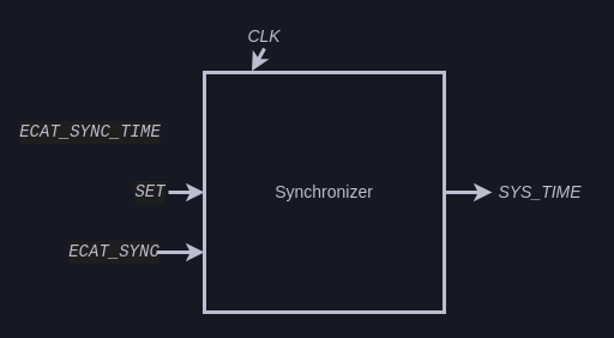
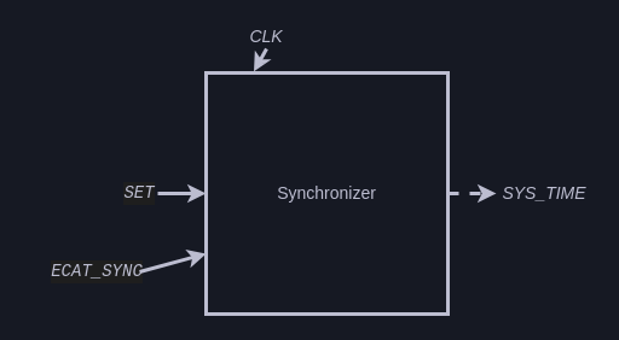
- <mxCell id="4" value="&lt;div style=&quot;background-color: rgb(30, 30, 30); font-family: &amp;quot;hackgennerd console&amp;quot;, &amp;quot;source code pro&amp;quot;, &amp;quot;源ノ角ゴシック code jp n&amp;quot;, consolas, &amp;quot;courier new&amp;quot;, monospace; line-height: 19px; font-size: 14px;&quot;&gt;&lt;i style=&quot;font-size: 14px;&quot;&gt;ECAT_SYNC_TIME&lt;/i&gt;&lt;/div&gt;" style="text;html=1;strokeColor=none;fillColor=none;align=center;verticalAlign=middle;whiteSpace=wrap;rounded=0;labelBackgroundColor=none;fontSize=14;fontColor=#BCBDD0;" parent="1" vertex="1"><mxGeometry x="20" y="90" width="110" height="40" as="geometry" /></mxCell>
- <mxCell id="3" value="&lt;div style=&quot;background-color: rgb(30, 30, 30); font-family: &amp;quot;hackgennerd console&amp;quot;, &amp;quot;source code pro&amp;quot;, &amp;quot;源ノ角ゴシック code jp n&amp;quot;, consolas, &amp;quot;courier new&amp;quot;, monospace; line-height: 19px; font-size: 14px;&quot;&gt;&lt;i style=&quot;font-size: 14px;&quot;&gt;SET&lt;/i&gt;&lt;/div&gt;" style="text;html=1;strokeColor=none;fillColor=none;align=center;verticalAlign=middle;whiteSpace=wrap;rounded=0;labelBackgroundColor=none;fontSize=14;fontColor=#BCBDD0;" parent="1" vertex="1"><mxGeometry x="110" y="140" width="30" height="40" as="geometry" /></mxCell>
+ <mxCell id="3" value="&lt;div style=&quot;background-color: rgb(30, 30, 30); font-family: &amp;quot;hackgennerd console&amp;quot;, &amp;quot;source code pro&amp;quot;, &amp;quot;源ノ角ゴシック code jp n&amp;quot;, consolas, &amp;quot;courier new&amp;quot;, monospace; line-height: 19px; font-size: 14px;&quot;&gt;&lt;i style=&quot;font-size: 14px;&quot;&gt;SET&lt;/i&gt;&lt;/div&gt;" style="text;html=1;strokeColor=none;fillColor=none;align=center;verticalAlign=middle;whiteSpace=wrap;rounded=0;labelBackgroundColor=none;fontSize=14;fontColor=#BCBDD0;" parent="1" vertex="1"><mxGeometry x="100" y="140" width="30" height="40" as="geometry" /></mxCell>
- <mxCell id="9" value="" style="endArrow=classic;html=1;rounded=0;fontSize=14;fontColor=#BCBDD0;strokeColor=#bcbdd0;strokeWidth=3;exitX=1;exitY=0.5;exitDx=0;exitDy=0;entryX=0;entryY=0.5;entryDx=0;entryDy=0;" parent="1" source="7" target="8" edge="1"><mxGeometry width="50" height="50" relative="1" as="geometry"><mxPoint x="140" y="150" as="sourcePoint" /><mxPoint x="180" y="150.2" as="targetPoint" /></mxGeometry></mxCell>
+ <mxCell id="9" value="" style="endArrow=classic;html=1;rounded=0;fontSize=14;fontColor=#BCBDD0;strokeColor=#bcbdd0;strokeWidth=3;exitX=1;exitY=0.5;exitDx=0;exitDy=0;entryX=0;entryY=0.5;entryDx=0;entryDy=0;dashed=1;" parent="1" source="7" target="8" edge="1"><mxGeometry width="50" height="50" relative="1" as="geometry"><mxPoint x="140" y="150" as="sourcePoint" /><mxPoint x="180" y="150.2" as="targetPoint" /></mxGeometry></mxCell>
- <mxCell id="5" value="&lt;div style=&quot;background-color: rgb(30, 30, 30); font-family: &amp;quot;hackgennerd console&amp;quot;, &amp;quot;source code pro&amp;quot;, &amp;quot;源ノ角ゴシック code jp n&amp;quot;, consolas, &amp;quot;courier new&amp;quot;, monospace; line-height: 19px; font-size: 14px;&quot;&gt;&lt;i style=&quot;font-size: 14px;&quot;&gt;ECAT_SYNC&lt;/i&gt;&lt;/div&gt;" style="text;html=1;strokeColor=none;fillColor=none;align=center;verticalAlign=middle;whiteSpace=wrap;rounded=0;labelBackgroundColor=none;fontSize=14;fontColor=#BCBDD0;" parent="1" vertex="1"><mxGeometry x="60" y="190" width="70" height="40" as="geometry" /></mxCell>
+ <mxCell id="5" value="&lt;div style=&quot;background-color: rgb(30, 30, 30); font-family: &amp;quot;hackgennerd console&amp;quot;, &amp;quot;source code pro&amp;quot;, &amp;quot;源ノ角ゴシック code jp n&amp;quot;, consolas, &amp;quot;courier new&amp;quot;, monospace; line-height: 19px; font-size: 14px;&quot;&gt;&lt;i style=&quot;font-size: 14px;&quot;&gt;ECAT_SYNC&lt;/i&gt;&lt;/div&gt;" style="text;html=1;strokeColor=none;fillColor=none;align=center;verticalAlign=middle;whiteSpace=wrap;rounded=0;labelBackgroundColor=none;fontSize=14;fontColor=#BCBDD0;" parent="1" vertex="1"><mxGeometry x="45" y="205" width="70" height="40" as="geometry" /></mxCell>
